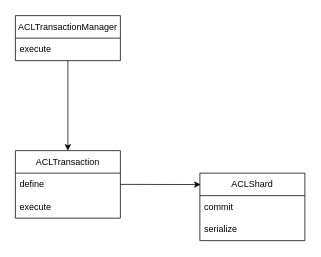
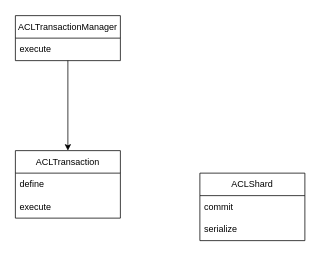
- <mxCell id="11" value="" style="endArrow=classic;html=1;rounded=0;entryX=0.007;entryY=0.169;entryDx=0;entryDy=0;entryPerimeter=0;exitX=1;exitY=0.5;exitDx=0;exitDy=0;" edge="1" parent="1" source="6" target="8"><mxGeometry width="50" height="50" relative="1" as="geometry"><mxPoint x="160" y="250" as="sourcePoint" /><mxPoint x="160" y="370" as="targetPoint" /></mxGeometry></mxCell>
